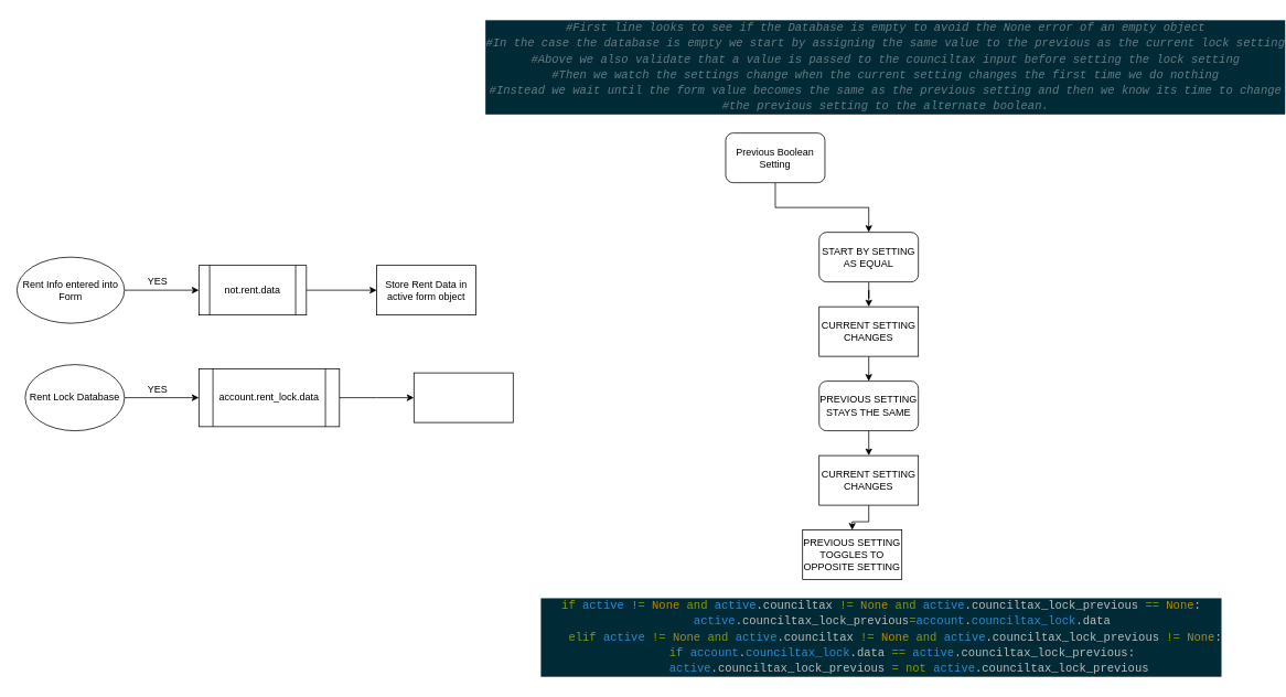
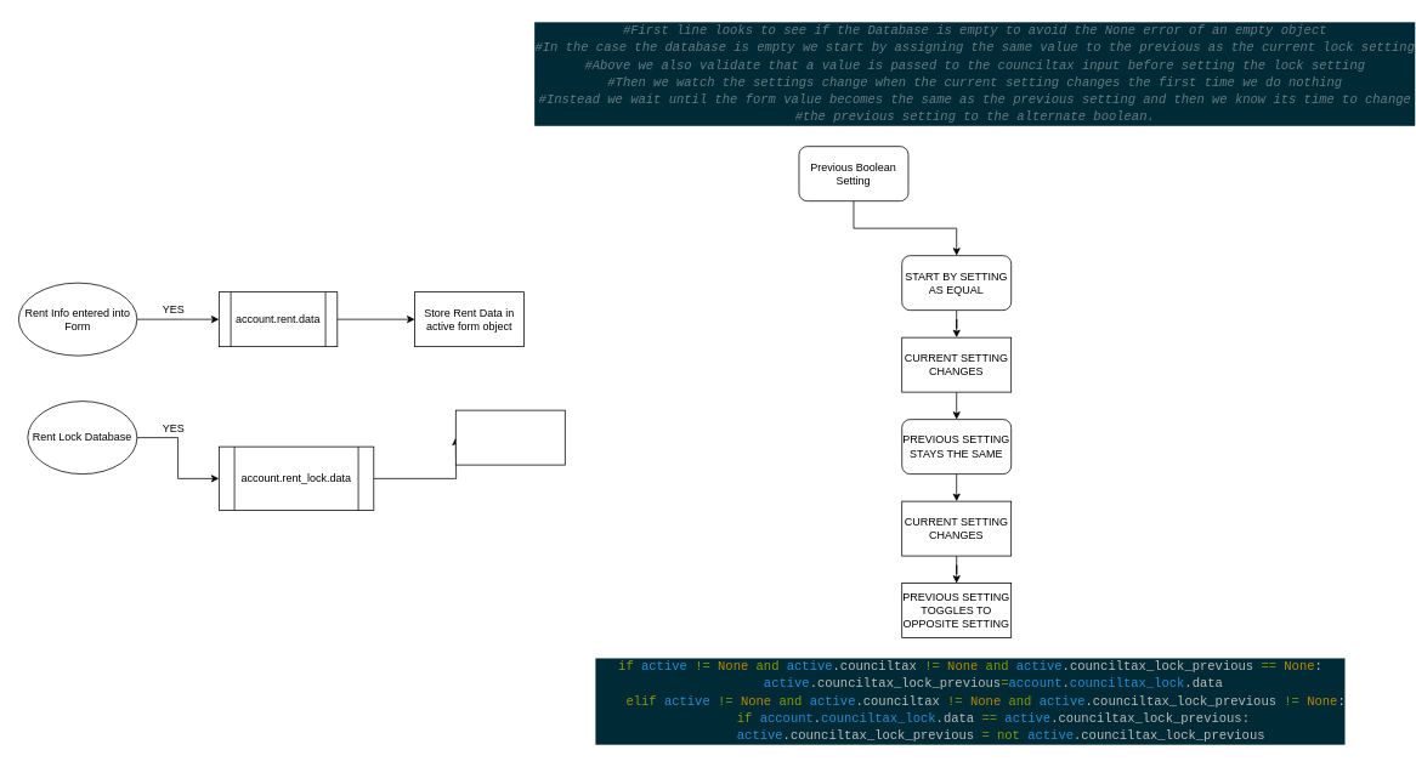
- <mxCell id="16" value="not.rent.data" style="shape=process;whiteSpace=wrap;html=1;backgroundOutline=1;" parent="1" vertex="1"><mxGeometry x="240" y="320" width="130" height="60" as="geometry" /></mxCell>
+ <mxCell id="16" value="account.rent.data" style="shape=process;whiteSpace=wrap;html=1;backgroundOutline=1;" parent="1" vertex="1"><mxGeometry x="240" y="320" width="130" height="60" as="geometry" /></mxCell>
- <mxCell id="24" value="account.rent_lock.data" style="shape=process;whiteSpace=wrap;html=1;backgroundOutline=1;" vertex="1" parent="1"><mxGeometry x="240" y="445" width="170" height="70" as="geometry" /></mxCell>
+ <mxCell id="24" value="account.rent_lock.data" style="shape=process;whiteSpace=wrap;html=1;backgroundOutline=1;" vertex="1" parent="1"><mxGeometry x="240" y="490" width="170" height="70" as="geometry" /></mxCell>
- <mxCell id="12" value="PREVIOUS SETTING TOGGLES TO OPPOSITE SETTING" style="rounded=0;whiteSpace=wrap;html=1;" parent="1" vertex="1"><mxGeometry x="970" y="640" width="120" height="60" as="geometry" /></mxCell>
+ <mxCell id="12" value="PREVIOUS SETTING TOGGLES TO OPPOSITE SETTING" style="rounded=0;whiteSpace=wrap;html=1;" parent="1" vertex="1"><mxGeometry x="990" y="640" width="120" height="60" as="geometry" /></mxCell>
